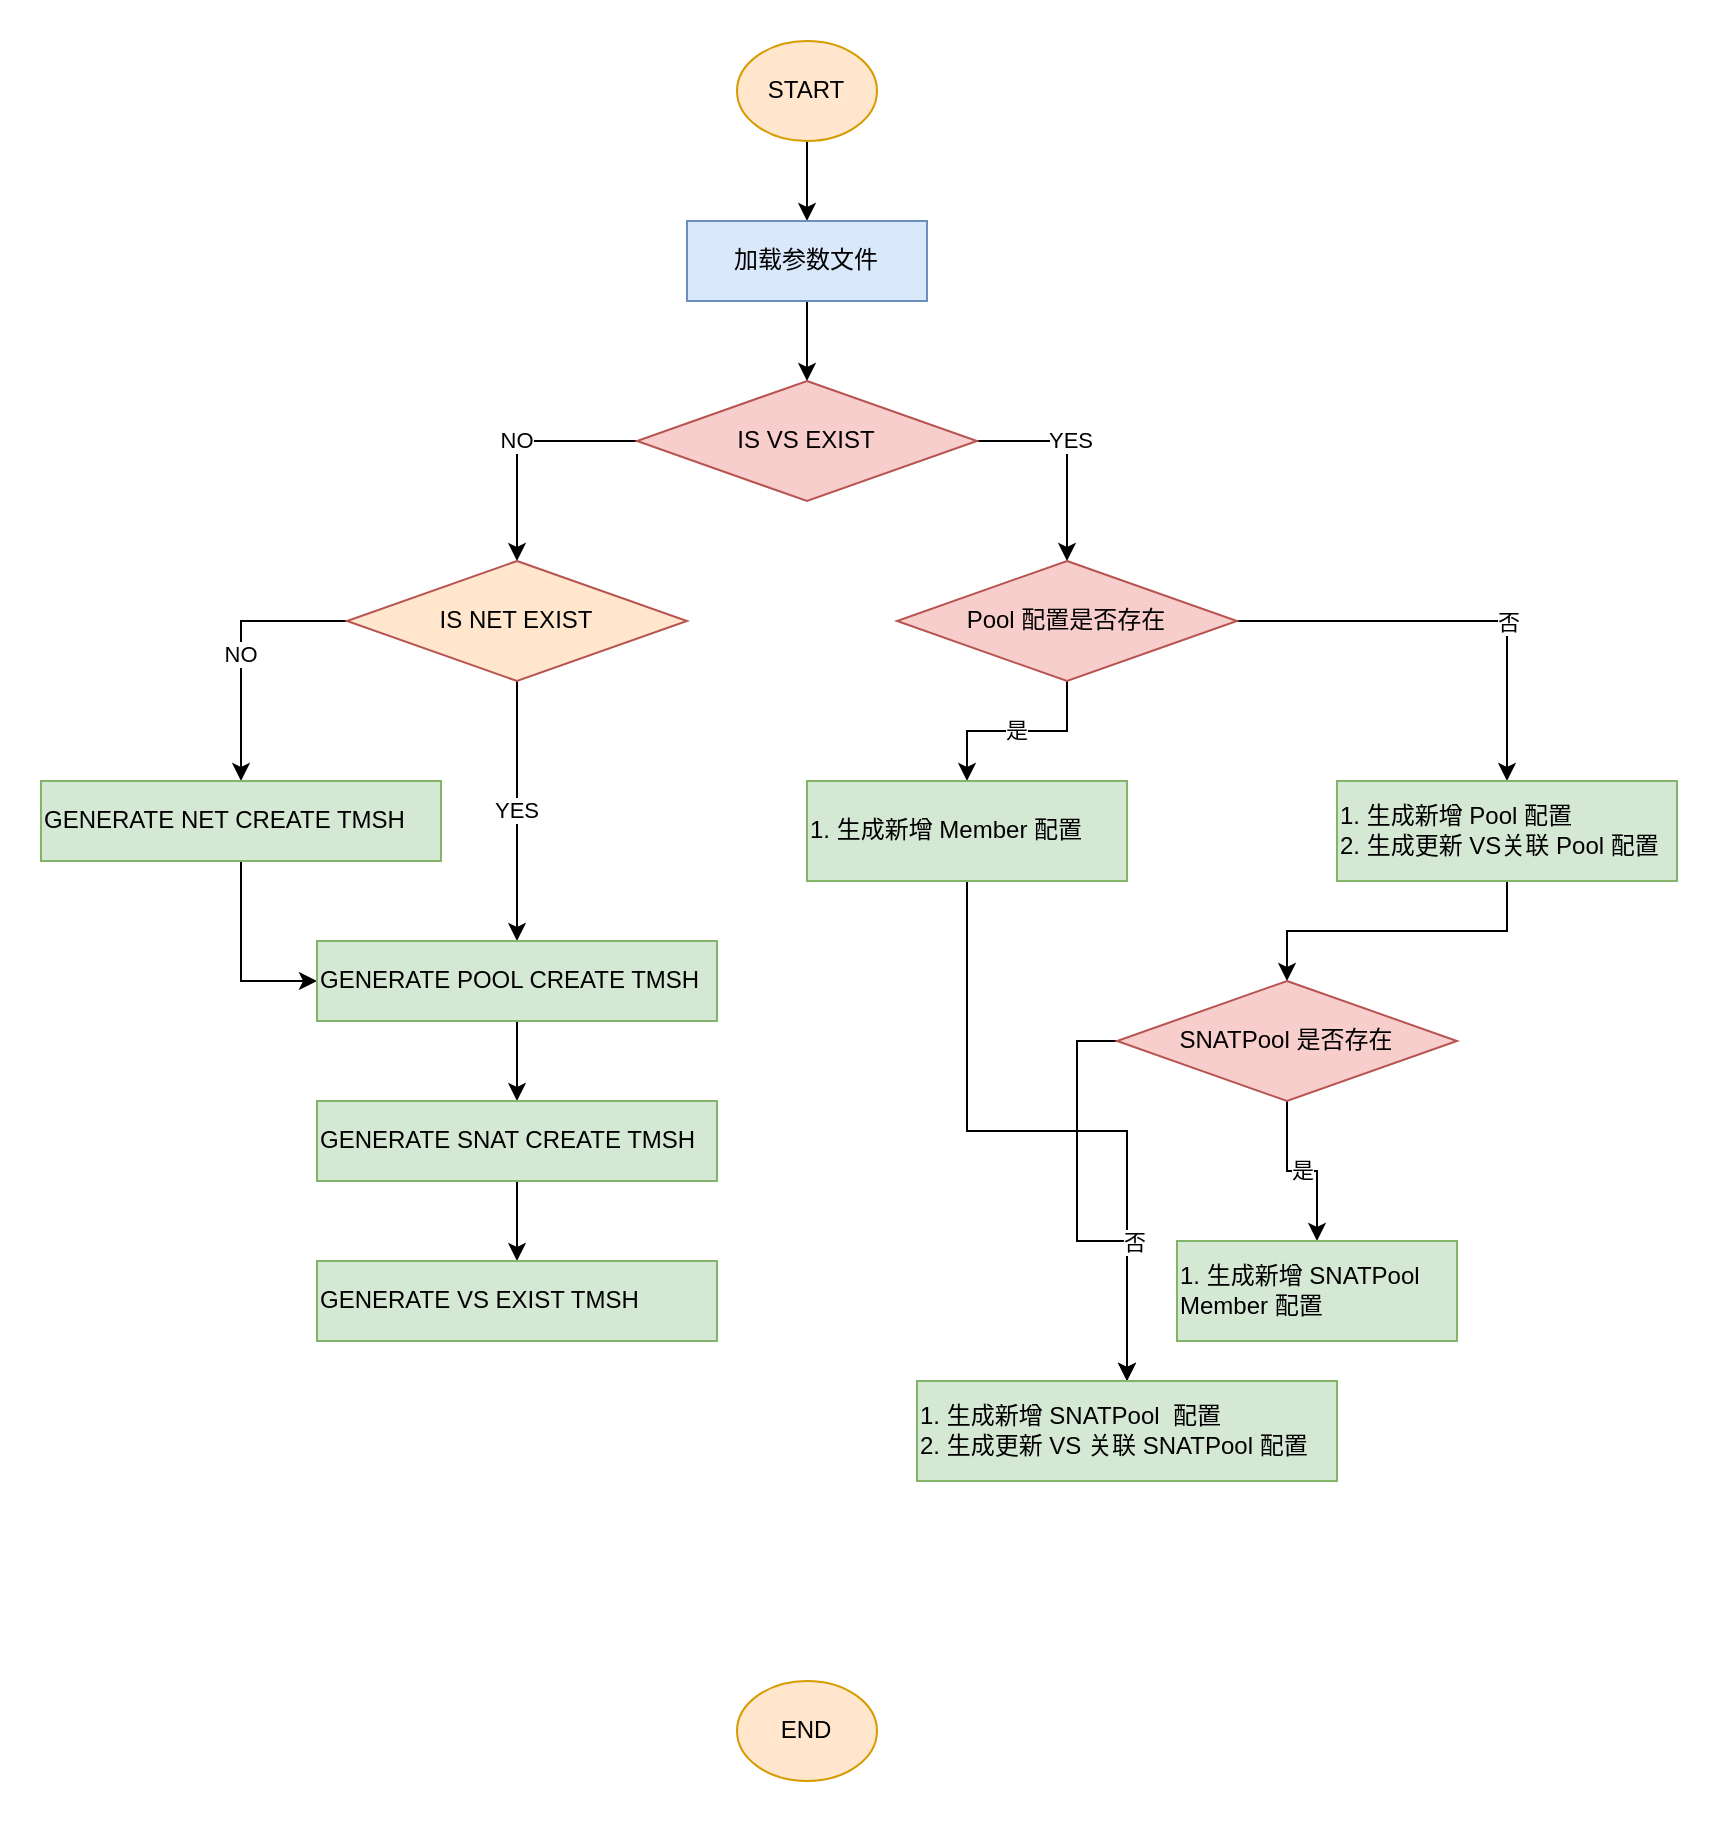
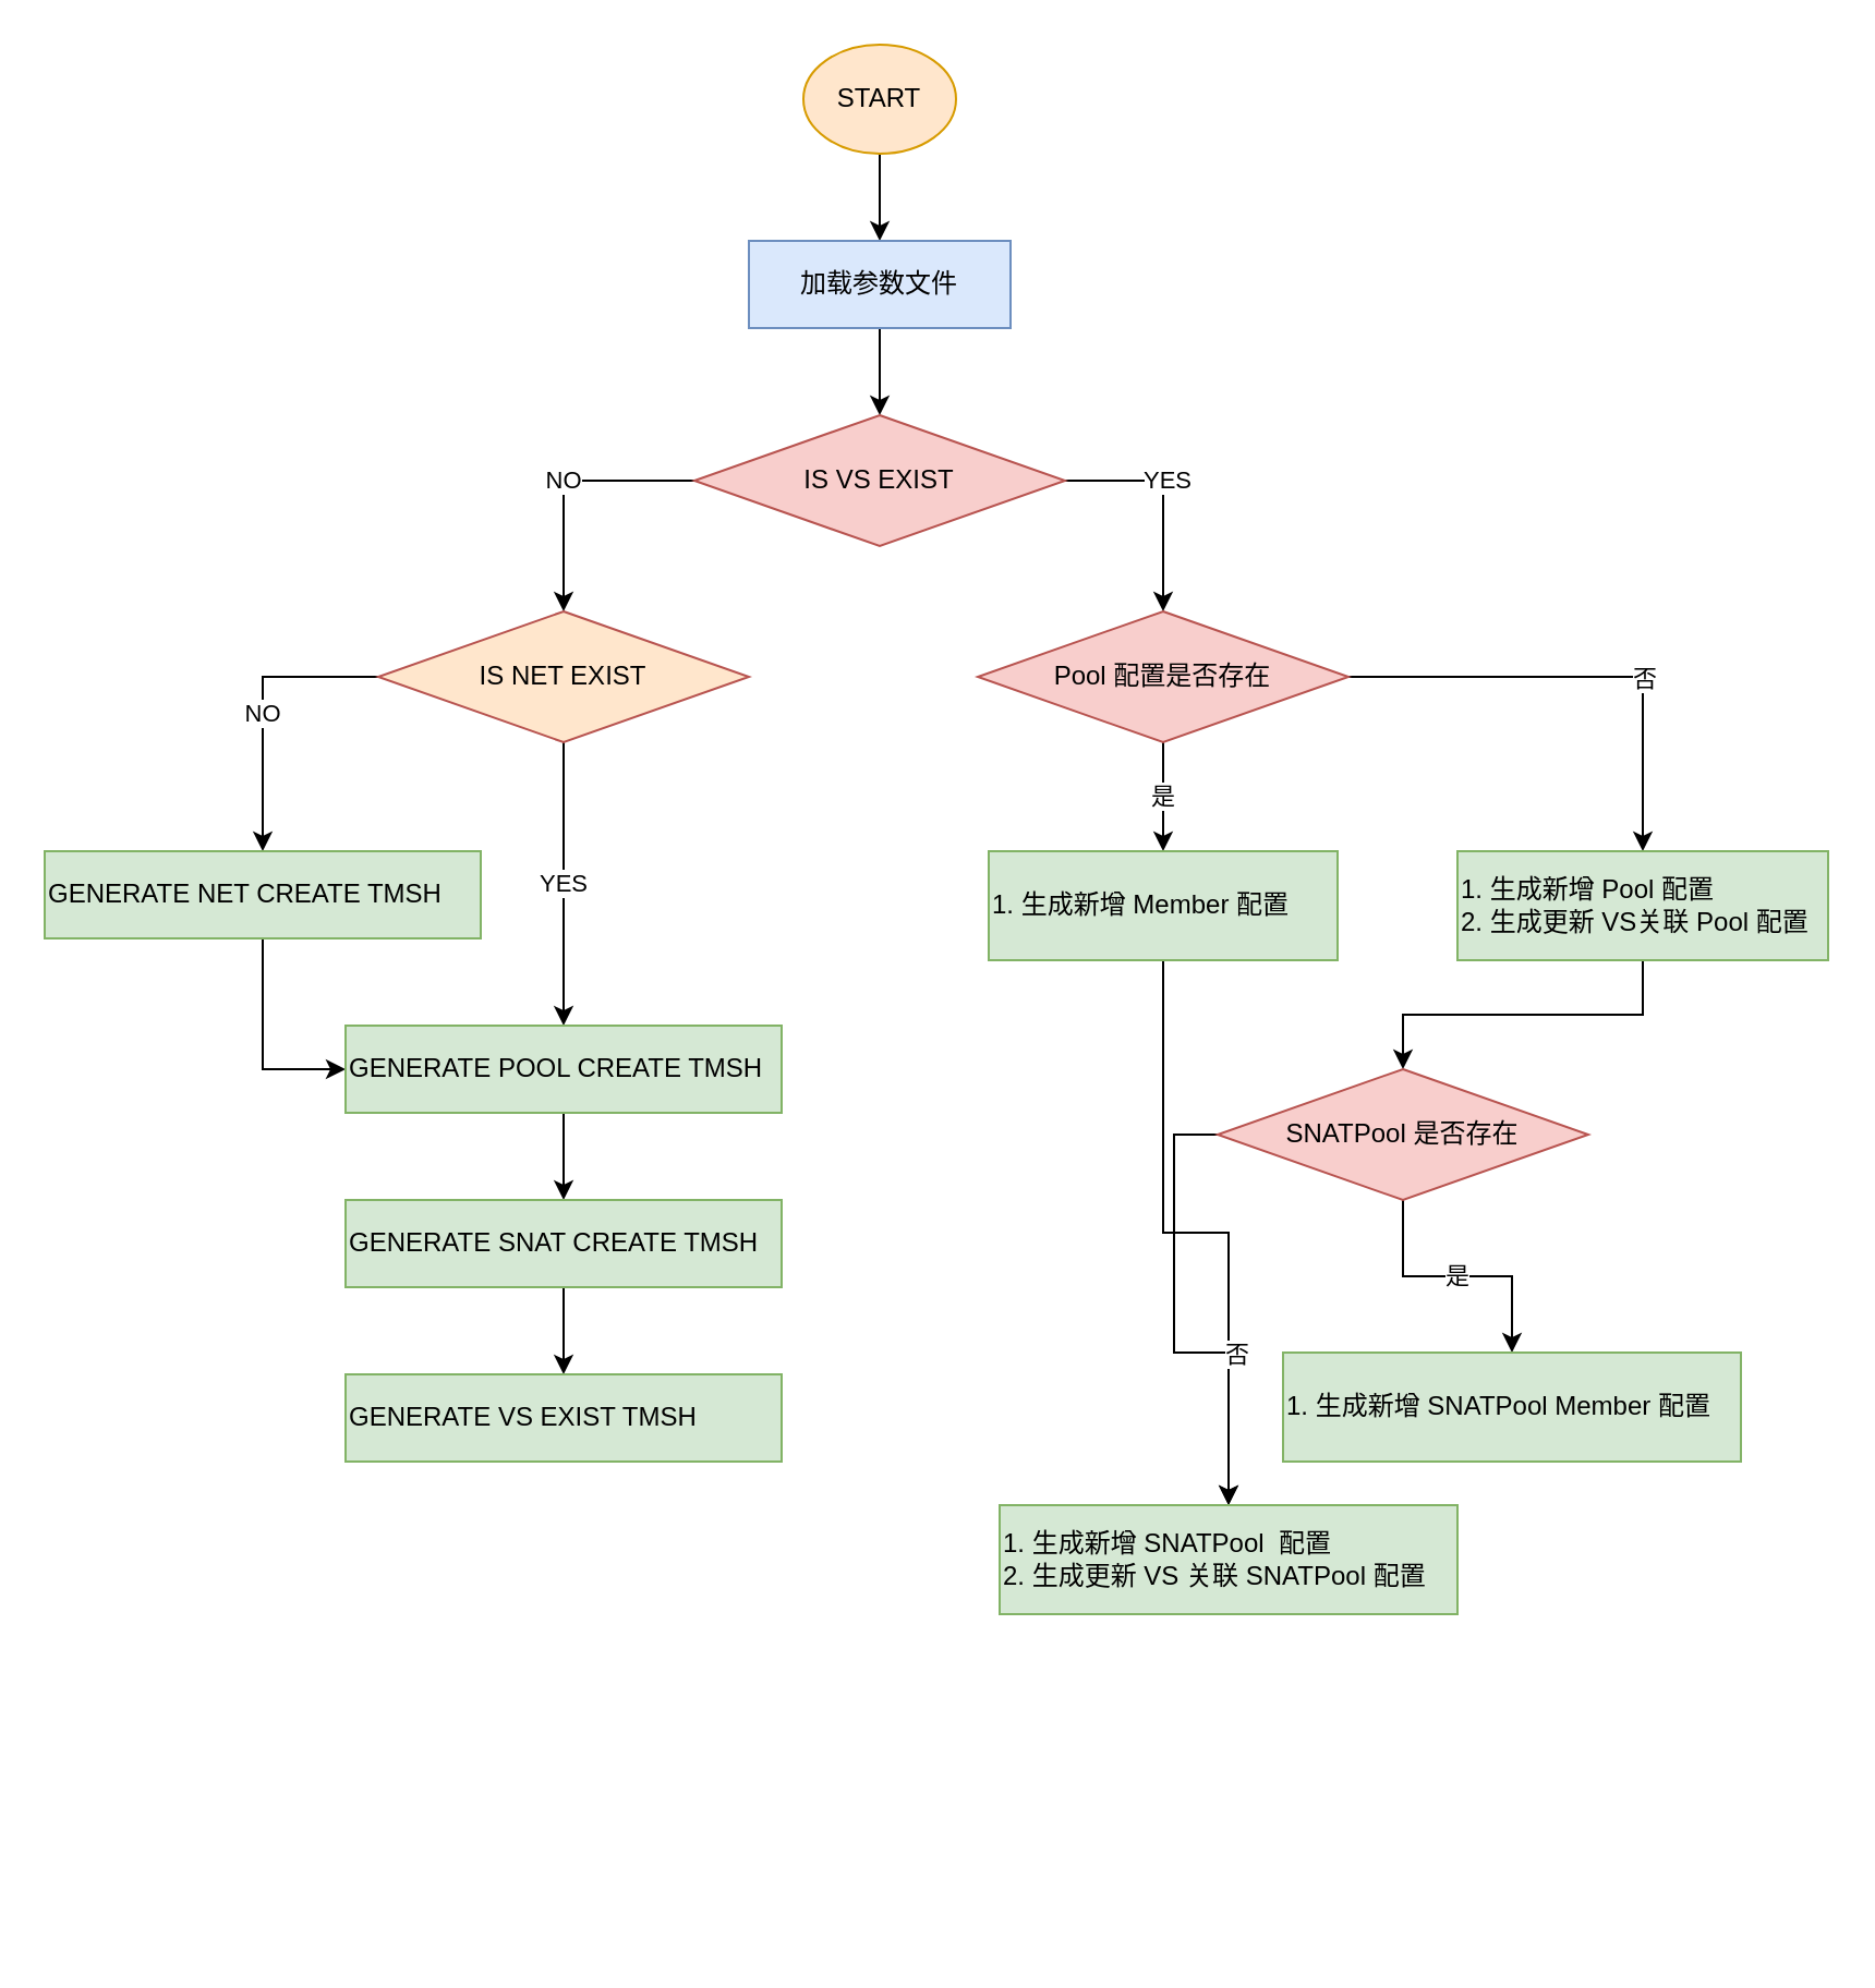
- <mxCell id="19" value="&lt;div style=&quot;&quot;&gt;&lt;span style=&quot;background-color: initial;&quot;&gt;1. 生成新增 Member 配置&lt;/span&gt;&lt;/div&gt;" style="rounded=0;whiteSpace=wrap;html=1;align=left;fillColor=#d5e8d4;strokeColor=#82b366;" vertex="1" parent="1"><mxGeometry x="403" y="390" width="160" height="50" as="geometry" /></mxCell>
+ <mxCell id="19" value="&lt;div style=&quot;&quot;&gt;&lt;span style=&quot;background-color: initial;&quot;&gt;1. 生成新增 Member 配置&lt;/span&gt;&lt;/div&gt;" style="rounded=0;whiteSpace=wrap;html=1;align=left;fillColor=#d5e8d4;strokeColor=#82b366;" vertex="1" parent="1"><mxGeometry x="453" y="390" width="160" height="50" as="geometry" /></mxCell>
- <mxCell id="26" value="&lt;div style=&quot;&quot;&gt;&lt;span style=&quot;background-color: initial;&quot;&gt;1. 生成新增 SNATPool Member 配置&lt;/span&gt;&lt;/div&gt;" style="rounded=0;whiteSpace=wrap;html=1;align=left;fillColor=#d5e8d4;strokeColor=#82b366;" vertex="1" parent="1"><mxGeometry x="588" y="620" width="140" height="50" as="geometry" /></mxCell>
+ <mxCell id="26" value="&lt;div style=&quot;&quot;&gt;&lt;span style=&quot;background-color: initial;&quot;&gt;1. 生成新增 SNATPool Member 配置&lt;/span&gt;&lt;/div&gt;" style="rounded=0;whiteSpace=wrap;html=1;align=left;fillColor=#d5e8d4;strokeColor=#82b366;" vertex="1" parent="1"><mxGeometry x="588" y="620" width="210" height="50" as="geometry" /></mxCell>
- <mxCell id="28" value="END" style="ellipse;whiteSpace=wrap;html=1;fillColor=#ffe6cc;strokeColor=#d79b00;" vertex="1" parent="1"><mxGeometry x="368" y="840" width="70" height="50" as="geometry" /></mxCell>
